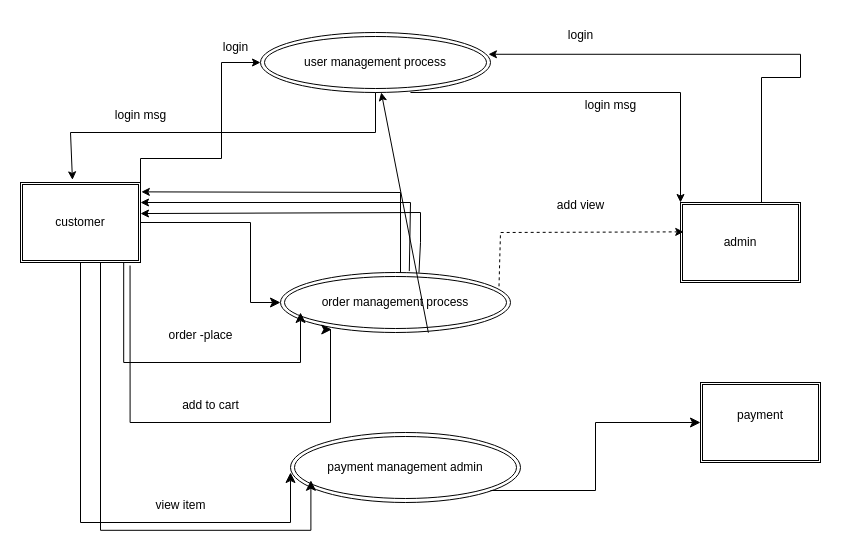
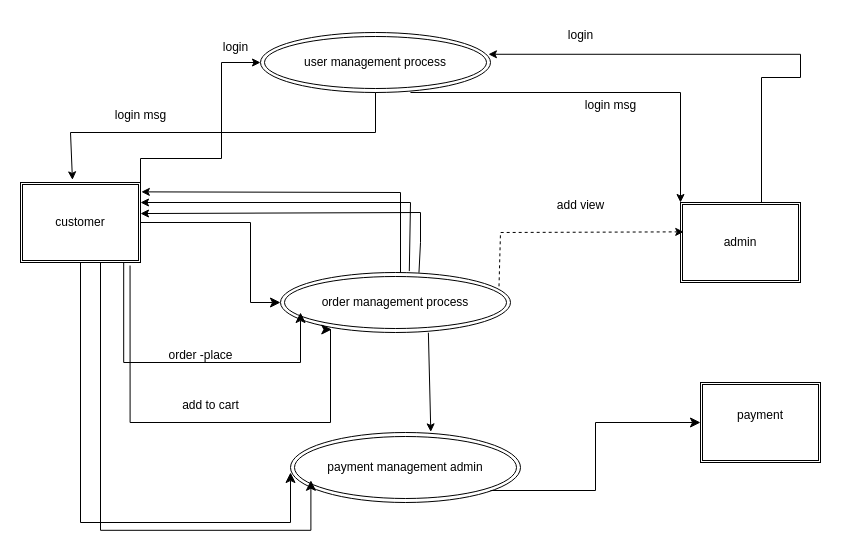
- <mxCell id="31" value="" style="endArrow=classic;html=1;rounded=0;exitX=0.643;exitY=1.003;exitDx=0;exitDy=0;exitPerimeter=0;" edge="1" parent="1" source="11" target="2"><mxGeometry width="50" height="50" relative="1" as="geometry"><mxPoint x="420" y="302" as="sourcePoint" /><mxPoint x="470" y="252" as="targetPoint" /></mxGeometry></mxCell>
+ <mxCell id="31" value="" style="endArrow=classic;html=1;rounded=0;entryX=0.61;entryY=-0.009;entryDx=0;entryDy=0;entryPerimeter=0;exitX=0.643;exitY=1.003;exitDx=0;exitDy=0;exitPerimeter=0;" edge="1" parent="1" source="11" target="3"><mxGeometry width="50" height="50" relative="1" as="geometry"><mxPoint x="420" y="302" as="sourcePoint" /><mxPoint x="470" y="252" as="targetPoint" /></mxGeometry></mxCell>
- <mxCell id="26" value="order -place" style="text;html=1;align=center;verticalAlign=middle;resizable=0;points=[];autosize=1;strokeColor=none;fillColor=none;" vertex="1" parent="1"><mxGeometry x="155" y="320" width="90" height="30" as="geometry" /></mxCell>
+ <mxCell id="26" value="order -place" style="text;html=1;align=center;verticalAlign=middle;resizable=0;points=[];autosize=1;strokeColor=none;fillColor=none;" vertex="1" parent="1"><mxGeometry x="155" y="340" width="90" height="30" as="geometry" /></mxCell>
- <mxCell id="24" value="view item" style="text;html=1;align=center;verticalAlign=middle;resizable=0;points=[];autosize=1;strokeColor=none;fillColor=none;" vertex="1" parent="1"><mxGeometry x="145" y="490" width="70" height="30" as="geometry" /></mxCell>
